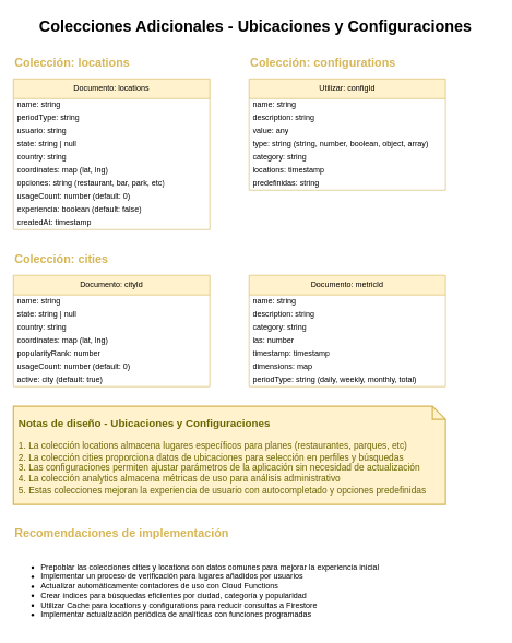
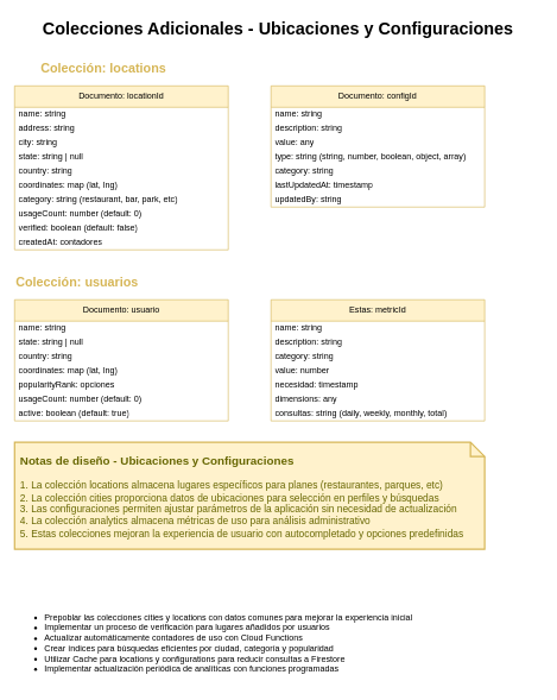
- <mxCell id="3" value="&lt;h2&gt;Colección: locations&lt;/h2&gt;" style="text;html=1;strokeColor=none;fillColor=none;align=left;verticalAlign=middle;whiteSpace=wrap;rounded=0;fontColor=#D6B656;" vertex="1" parent="1"><mxGeometry x="20" y="80" width="250" height="30" as="geometry" /></mxCell>
+ <mxCell id="3" value="&lt;h2&gt;Colección: locations&lt;/h2&gt;" style="text;html=1;strokeColor=none;fillColor=none;align=left;verticalAlign=middle;whiteSpace=wrap;rounded=0;fontColor=#D6B656;" vertex="1" parent="1"><mxGeometry x="55" y="80" width="250" height="30" as="geometry" /></mxCell>
- <mxCell id="15" value="&lt;h2&gt;Colección: configurations&lt;/h2&gt;" style="text;html=1;strokeColor=none;fillColor=none;align=left;verticalAlign=middle;whiteSpace=wrap;rounded=0;fontColor=#D6B656;" vertex="1" parent="1"><mxGeometry x="380" y="80" width="250" height="30" as="geometry" /></mxCell>
- <mxCell id="4" value="Documento: locations" style="swimlane;fontStyle=0;childLayout=stackLayout;horizontal=1;startSize=30;horizontalStack=0;resizeParent=1;resizeParentMax=0;resizeLast=0;collapsible=1;marginBottom=0;whiteSpace=wrap;html=1;fillColor=#fff2cc;strokeColor=#d6b656;" vertex="1" parent="1"><mxGeometry x="20" y="120" width="300" height="230" as="geometry" /></mxCell>
+ <mxCell id="4" value="Documento: locationId" style="swimlane;fontStyle=0;childLayout=stackLayout;horizontal=1;startSize=30;horizontalStack=0;resizeParent=1;resizeParentMax=0;resizeLast=0;collapsible=1;marginBottom=0;whiteSpace=wrap;html=1;fillColor=#fff2cc;strokeColor=#d6b656;" vertex="1" parent="1"><mxGeometry x="20" y="120" width="300" height="230" as="geometry" /></mxCell>
- <mxCell id="16" value="Utilizar: configId" style="swimlane;fontStyle=0;childLayout=stackLayout;horizontal=1;startSize=30;horizontalStack=0;resizeParent=1;resizeParentMax=0;resizeLast=0;collapsible=1;marginBottom=0;whiteSpace=wrap;html=1;fillColor=#fff2cc;strokeColor=#d6b656;" vertex="1" parent="1"><mxGeometry x="380" y="120" width="300" height="170" as="geometry" /></mxCell>
+ <mxCell id="16" value="Documento: configId" style="swimlane;fontStyle=0;childLayout=stackLayout;horizontal=1;startSize=30;horizontalStack=0;resizeParent=1;resizeParentMax=0;resizeLast=0;collapsible=1;marginBottom=0;whiteSpace=wrap;html=1;fillColor=#fff2cc;strokeColor=#d6b656;" vertex="1" parent="1"><mxGeometry x="380" y="120" width="300" height="170" as="geometry" /></mxCell>
- <mxCell id="6" value="periodType: string" style="text;strokeColor=none;fillColor=none;align=left;verticalAlign=middle;spacingLeft=4;spacingRight=4;overflow=hidden;points=[[0,0.5],[1,0.5]];portConstraint=eastwest;rotatable=0;whiteSpace=wrap;html=1;" vertex="1" parent="4"><mxGeometry y="50" width="300" height="20" as="geometry" /></mxCell>
+ <mxCell id="6" value="address: string" style="text;strokeColor=none;fillColor=none;align=left;verticalAlign=middle;spacingLeft=4;spacingRight=4;overflow=hidden;points=[[0,0.5],[1,0.5]];portConstraint=eastwest;rotatable=0;whiteSpace=wrap;html=1;" vertex="1" parent="4"><mxGeometry y="50" width="300" height="20" as="geometry" /></mxCell>
- <mxCell id="7" value="usuario: string" style="text;strokeColor=none;fillColor=none;align=left;verticalAlign=middle;spacingLeft=4;spacingRight=4;overflow=hidden;points=[[0,0.5],[1,0.5]];portConstraint=eastwest;rotatable=0;whiteSpace=wrap;html=1;" vertex="1" parent="4"><mxGeometry y="70" width="300" height="20" as="geometry" /></mxCell>
+ <mxCell id="7" value="city: string" style="text;strokeColor=none;fillColor=none;align=left;verticalAlign=middle;spacingLeft=4;spacingRight=4;overflow=hidden;points=[[0,0.5],[1,0.5]];portConstraint=eastwest;rotatable=0;whiteSpace=wrap;html=1;" vertex="1" parent="4"><mxGeometry y="70" width="300" height="20" as="geometry" /></mxCell>
- <mxCell id="22" value="locations: timestamp" style="text;strokeColor=none;fillColor=none;align=left;verticalAlign=middle;spacingLeft=4;spacingRight=4;overflow=hidden;points=[[0,0.5],[1,0.5]];portConstraint=eastwest;rotatable=0;whiteSpace=wrap;html=1;" vertex="1" parent="16"><mxGeometry y="130" width="300" height="20" as="geometry" /></mxCell>
+ <mxCell id="22" value="lastUpdatedAt: timestamp" style="text;strokeColor=none;fillColor=none;align=left;verticalAlign=middle;spacingLeft=4;spacingRight=4;overflow=hidden;points=[[0,0.5],[1,0.5]];portConstraint=eastwest;rotatable=0;whiteSpace=wrap;html=1;" vertex="1" parent="16"><mxGeometry y="130" width="300" height="20" as="geometry" /></mxCell>
- <mxCell id="11" value="opciones: string (restaurant, bar, park, etc)" style="text;strokeColor=none;fillColor=none;align=left;verticalAlign=middle;spacingLeft=4;spacingRight=4;overflow=hidden;points=[[0,0.5],[1,0.5]];portConstraint=eastwest;rotatable=0;whiteSpace=wrap;html=1;" vertex="1" parent="4"><mxGeometry y="150" width="300" height="20" as="geometry" /></mxCell>
+ <mxCell id="11" value="category: string (restaurant, bar, park, etc)" style="text;strokeColor=none;fillColor=none;align=left;verticalAlign=middle;spacingLeft=4;spacingRight=4;overflow=hidden;points=[[0,0.5],[1,0.5]];portConstraint=eastwest;rotatable=0;whiteSpace=wrap;html=1;" vertex="1" parent="4"><mxGeometry y="150" width="300" height="20" as="geometry" /></mxCell>
- <mxCell id="23" value="predefinidas: string" style="text;strokeColor=none;fillColor=none;align=left;verticalAlign=middle;spacingLeft=4;spacingRight=4;overflow=hidden;points=[[0,0.5],[1,0.5]];portConstraint=eastwest;rotatable=0;whiteSpace=wrap;html=1;" vertex="1" parent="16"><mxGeometry y="150" width="300" height="20" as="geometry" /></mxCell>
+ <mxCell id="23" value="updatedBy: string" style="text;strokeColor=none;fillColor=none;align=left;verticalAlign=middle;spacingLeft=4;spacingRight=4;overflow=hidden;points=[[0,0.5],[1,0.5]];portConstraint=eastwest;rotatable=0;whiteSpace=wrap;html=1;" vertex="1" parent="16"><mxGeometry y="150" width="300" height="20" as="geometry" /></mxCell>
- <mxCell id="13" value="experiencia: boolean (default: false)" style="text;strokeColor=none;fillColor=none;align=left;verticalAlign=middle;spacingLeft=4;spacingRight=4;overflow=hidden;points=[[0,0.5],[1,0.5]];portConstraint=eastwest;rotatable=0;whiteSpace=wrap;html=1;" vertex="1" parent="4"><mxGeometry y="190" width="300" height="20" as="geometry" /></mxCell>
+ <mxCell id="13" value="verified: boolean (default: false)" style="text;strokeColor=none;fillColor=none;align=left;verticalAlign=middle;spacingLeft=4;spacingRight=4;overflow=hidden;points=[[0,0.5],[1,0.5]];portConstraint=eastwest;rotatable=0;whiteSpace=wrap;html=1;" vertex="1" parent="4"><mxGeometry y="190" width="300" height="20" as="geometry" /></mxCell>
- <mxCell id="14" value="createdAt: timestamp" style="text;strokeColor=none;fillColor=none;align=left;verticalAlign=middle;spacingLeft=4;spacingRight=4;overflow=hidden;points=[[0,0.5],[1,0.5]];portConstraint=eastwest;rotatable=0;whiteSpace=wrap;html=1;" vertex="1" parent="4"><mxGeometry y="210" width="300" height="20" as="geometry" /></mxCell>
+ <mxCell id="14" value="createdAt: contadores" style="text;strokeColor=none;fillColor=none;align=left;verticalAlign=middle;spacingLeft=4;spacingRight=4;overflow=hidden;points=[[0,0.5],[1,0.5]];portConstraint=eastwest;rotatable=0;whiteSpace=wrap;html=1;" vertex="1" parent="4"><mxGeometry y="210" width="300" height="20" as="geometry" /></mxCell>
- <mxCell id="24" value="&lt;h2&gt;Colección: cities&lt;/h2&gt;" style="text;html=1;strokeColor=none;fillColor=none;align=left;verticalAlign=middle;whiteSpace=wrap;rounded=0;fontColor=#D6B656;" vertex="1" parent="1"><mxGeometry x="20" y="380" width="250" height="30" as="geometry" /></mxCell>
+ <mxCell id="24" value="&lt;h2&gt;Colección: usuarios&lt;/h2&gt;" style="text;html=1;strokeColor=none;fillColor=none;align=left;verticalAlign=middle;whiteSpace=wrap;rounded=0;fontColor=#D6B656;" vertex="1" parent="1"><mxGeometry x="20" y="380" width="250" height="30" as="geometry" /></mxCell>
- <mxCell id="25" value="Documento: cityId" style="swimlane;fontStyle=0;childLayout=stackLayout;horizontal=1;startSize=30;horizontalStack=0;resizeParent=1;resizeParentMax=0;resizeLast=0;collapsible=1;marginBottom=0;whiteSpace=wrap;html=1;fillColor=#fff2cc;strokeColor=#d6b656;" vertex="1" parent="1"><mxGeometry x="20" y="420" width="300" height="170" as="geometry" /></mxCell>
+ <mxCell id="25" value="Documento: usuario" style="swimlane;fontStyle=0;childLayout=stackLayout;horizontal=1;startSize=30;horizontalStack=0;resizeParent=1;resizeParentMax=0;resizeLast=0;collapsible=1;marginBottom=0;whiteSpace=wrap;html=1;fillColor=#fff2cc;strokeColor=#d6b656;" vertex="1" parent="1"><mxGeometry x="20" y="420" width="300" height="170" as="geometry" /></mxCell>
- <mxCell id="33" value="Documento: metricId" style="swimlane;fontStyle=0;childLayout=stackLayout;horizontal=1;startSize=30;horizontalStack=0;resizeParent=1;resizeParentMax=0;resizeLast=0;collapsible=1;marginBottom=0;whiteSpace=wrap;html=1;fillColor=#fff2cc;strokeColor=#d6b656;" vertex="1" parent="1"><mxGeometry x="380" y="420" width="300" height="170" as="geometry" /></mxCell>
+ <mxCell id="33" value="Estas: metricId" style="swimlane;fontStyle=0;childLayout=stackLayout;horizontal=1;startSize=30;horizontalStack=0;resizeParent=1;resizeParentMax=0;resizeLast=0;collapsible=1;marginBottom=0;whiteSpace=wrap;html=1;fillColor=#fff2cc;strokeColor=#d6b656;" vertex="1" parent="1"><mxGeometry x="380" y="420" width="300" height="170" as="geometry" /></mxCell>
- <mxCell id="37" value="las: number" style="text;strokeColor=none;fillColor=none;align=left;verticalAlign=middle;spacingLeft=4;spacingRight=4;overflow=hidden;points=[[0,0.5],[1,0.5]];portConstraint=eastwest;rotatable=0;whiteSpace=wrap;html=1;" vertex="1" parent="33"><mxGeometry y="90" width="300" height="20" as="geometry" /></mxCell>
+ <mxCell id="37" value="value: number" style="text;strokeColor=none;fillColor=none;align=left;verticalAlign=middle;spacingLeft=4;spacingRight=4;overflow=hidden;points=[[0,0.5],[1,0.5]];portConstraint=eastwest;rotatable=0;whiteSpace=wrap;html=1;" vertex="1" parent="33"><mxGeometry y="90" width="300" height="20" as="geometry" /></mxCell>
- <mxCell id="30" value="popularityRank: number" style="text;strokeColor=none;fillColor=none;align=left;verticalAlign=middle;spacingLeft=4;spacingRight=4;overflow=hidden;points=[[0,0.5],[1,0.5]];portConstraint=eastwest;rotatable=0;whiteSpace=wrap;html=1;" vertex="1" parent="25"><mxGeometry y="110" width="300" height="20" as="geometry" /></mxCell>
+ <mxCell id="30" value="popularityRank: opciones" style="text;strokeColor=none;fillColor=none;align=left;verticalAlign=middle;spacingLeft=4;spacingRight=4;overflow=hidden;points=[[0,0.5],[1,0.5]];portConstraint=eastwest;rotatable=0;whiteSpace=wrap;html=1;" vertex="1" parent="25"><mxGeometry y="110" width="300" height="20" as="geometry" /></mxCell>
- <mxCell id="38" value="timestamp: timestamp" style="text;strokeColor=none;fillColor=none;align=left;verticalAlign=middle;spacingLeft=4;spacingRight=4;overflow=hidden;points=[[0,0.5],[1,0.5]];portConstraint=eastwest;rotatable=0;whiteSpace=wrap;html=1;" vertex="1" parent="33"><mxGeometry y="110" width="300" height="20" as="geometry" /></mxCell>
+ <mxCell id="38" value="necesidad: timestamp" style="text;strokeColor=none;fillColor=none;align=left;verticalAlign=middle;spacingLeft=4;spacingRight=4;overflow=hidden;points=[[0,0.5],[1,0.5]];portConstraint=eastwest;rotatable=0;whiteSpace=wrap;html=1;" vertex="1" parent="33"><mxGeometry y="110" width="300" height="20" as="geometry" /></mxCell>
- <mxCell id="39" value="dimensions: map&lt;string, string&gt;" style="text;strokeColor=none;fillColor=none;align=left;verticalAlign=middle;spacingLeft=4;spacingRight=4;overflow=hidden;points=[[0,0.5],[1,0.5]];portConstraint=eastwest;rotatable=0;whiteSpace=wrap;html=1;" vertex="1" parent="33"><mxGeometry y="130" width="300" height="20" as="geometry" /></mxCell>
+ <mxCell id="39" value="dimensions: any&lt;string, string&gt;" style="text;strokeColor=none;fillColor=none;align=left;verticalAlign=middle;spacingLeft=4;spacingRight=4;overflow=hidden;points=[[0,0.5],[1,0.5]];portConstraint=eastwest;rotatable=0;whiteSpace=wrap;html=1;" vertex="1" parent="33"><mxGeometry y="130" width="300" height="20" as="geometry" /></mxCell>
- <mxCell id="32" value="active: city (default: true)" style="text;strokeColor=none;fillColor=none;align=left;verticalAlign=middle;spacingLeft=4;spacingRight=4;overflow=hidden;points=[[0,0.5],[1,0.5]];portConstraint=eastwest;rotatable=0;whiteSpace=wrap;html=1;" vertex="1" parent="25"><mxGeometry y="150" width="300" height="20" as="geometry" /></mxCell>
+ <mxCell id="32" value="active: boolean (default: true)" style="text;strokeColor=none;fillColor=none;align=left;verticalAlign=middle;spacingLeft=4;spacingRight=4;overflow=hidden;points=[[0,0.5],[1,0.5]];portConstraint=eastwest;rotatable=0;whiteSpace=wrap;html=1;" vertex="1" parent="25"><mxGeometry y="150" width="300" height="20" as="geometry" /></mxCell>
- <mxCell id="40" value="periodType: string (daily, weekly, monthly, total)" style="text;strokeColor=none;fillColor=none;align=left;verticalAlign=middle;spacingLeft=4;spacingRight=4;overflow=hidden;points=[[0,0.5],[1,0.5]];portConstraint=eastwest;rotatable=0;whiteSpace=wrap;html=1;" vertex="1" parent="33"><mxGeometry y="150" width="300" height="20" as="geometry" /></mxCell>
+ <mxCell id="40" value="consultas: string (daily, weekly, monthly, total)" style="text;strokeColor=none;fillColor=none;align=left;verticalAlign=middle;spacingLeft=4;spacingRight=4;overflow=hidden;points=[[0,0.5],[1,0.5]];portConstraint=eastwest;rotatable=0;whiteSpace=wrap;html=1;" vertex="1" parent="33"><mxGeometry y="150" width="300" height="20" as="geometry" /></mxCell>
- <mxCell id="42" value="&lt;h2&gt;Recomendaciones de implementación&lt;/h2&gt;" style="text;html=1;strokeColor=none;fillColor=none;align=left;verticalAlign=middle;whiteSpace=wrap;rounded=0;fontColor=#D6B656;" vertex="1" parent="1"><mxGeometry x="20" y="800" width="360" height="30" as="geometry" /></mxCell>
